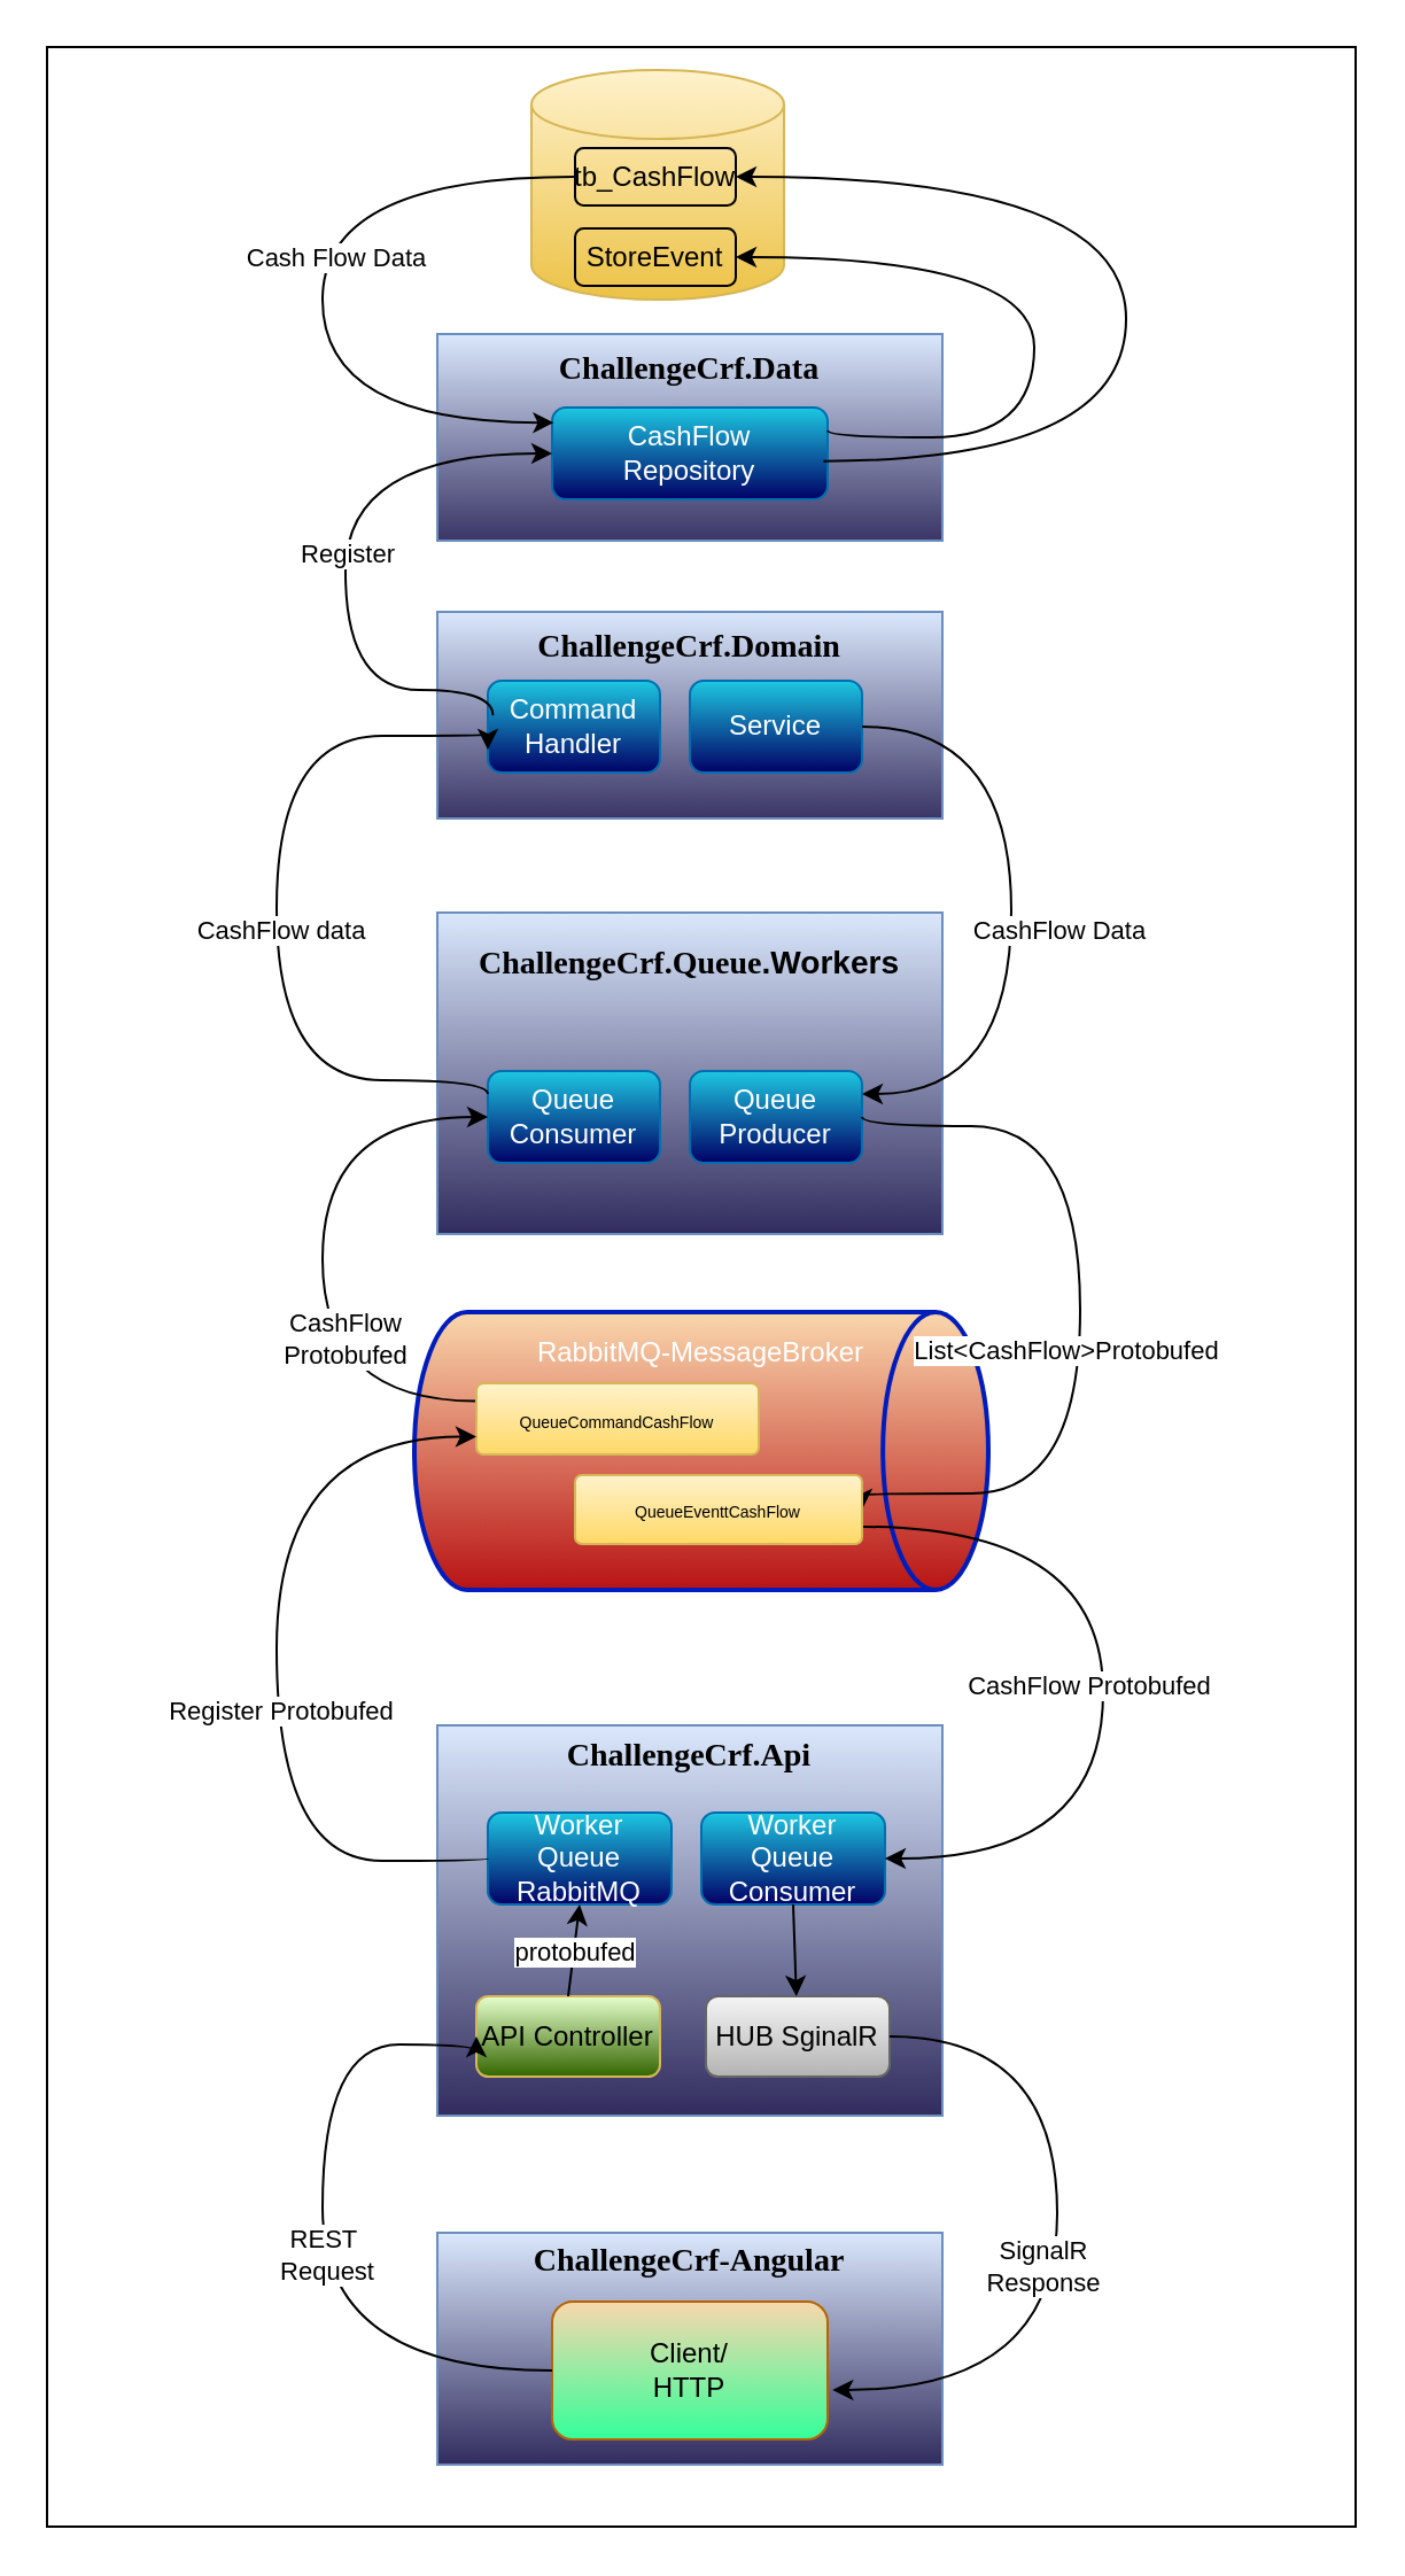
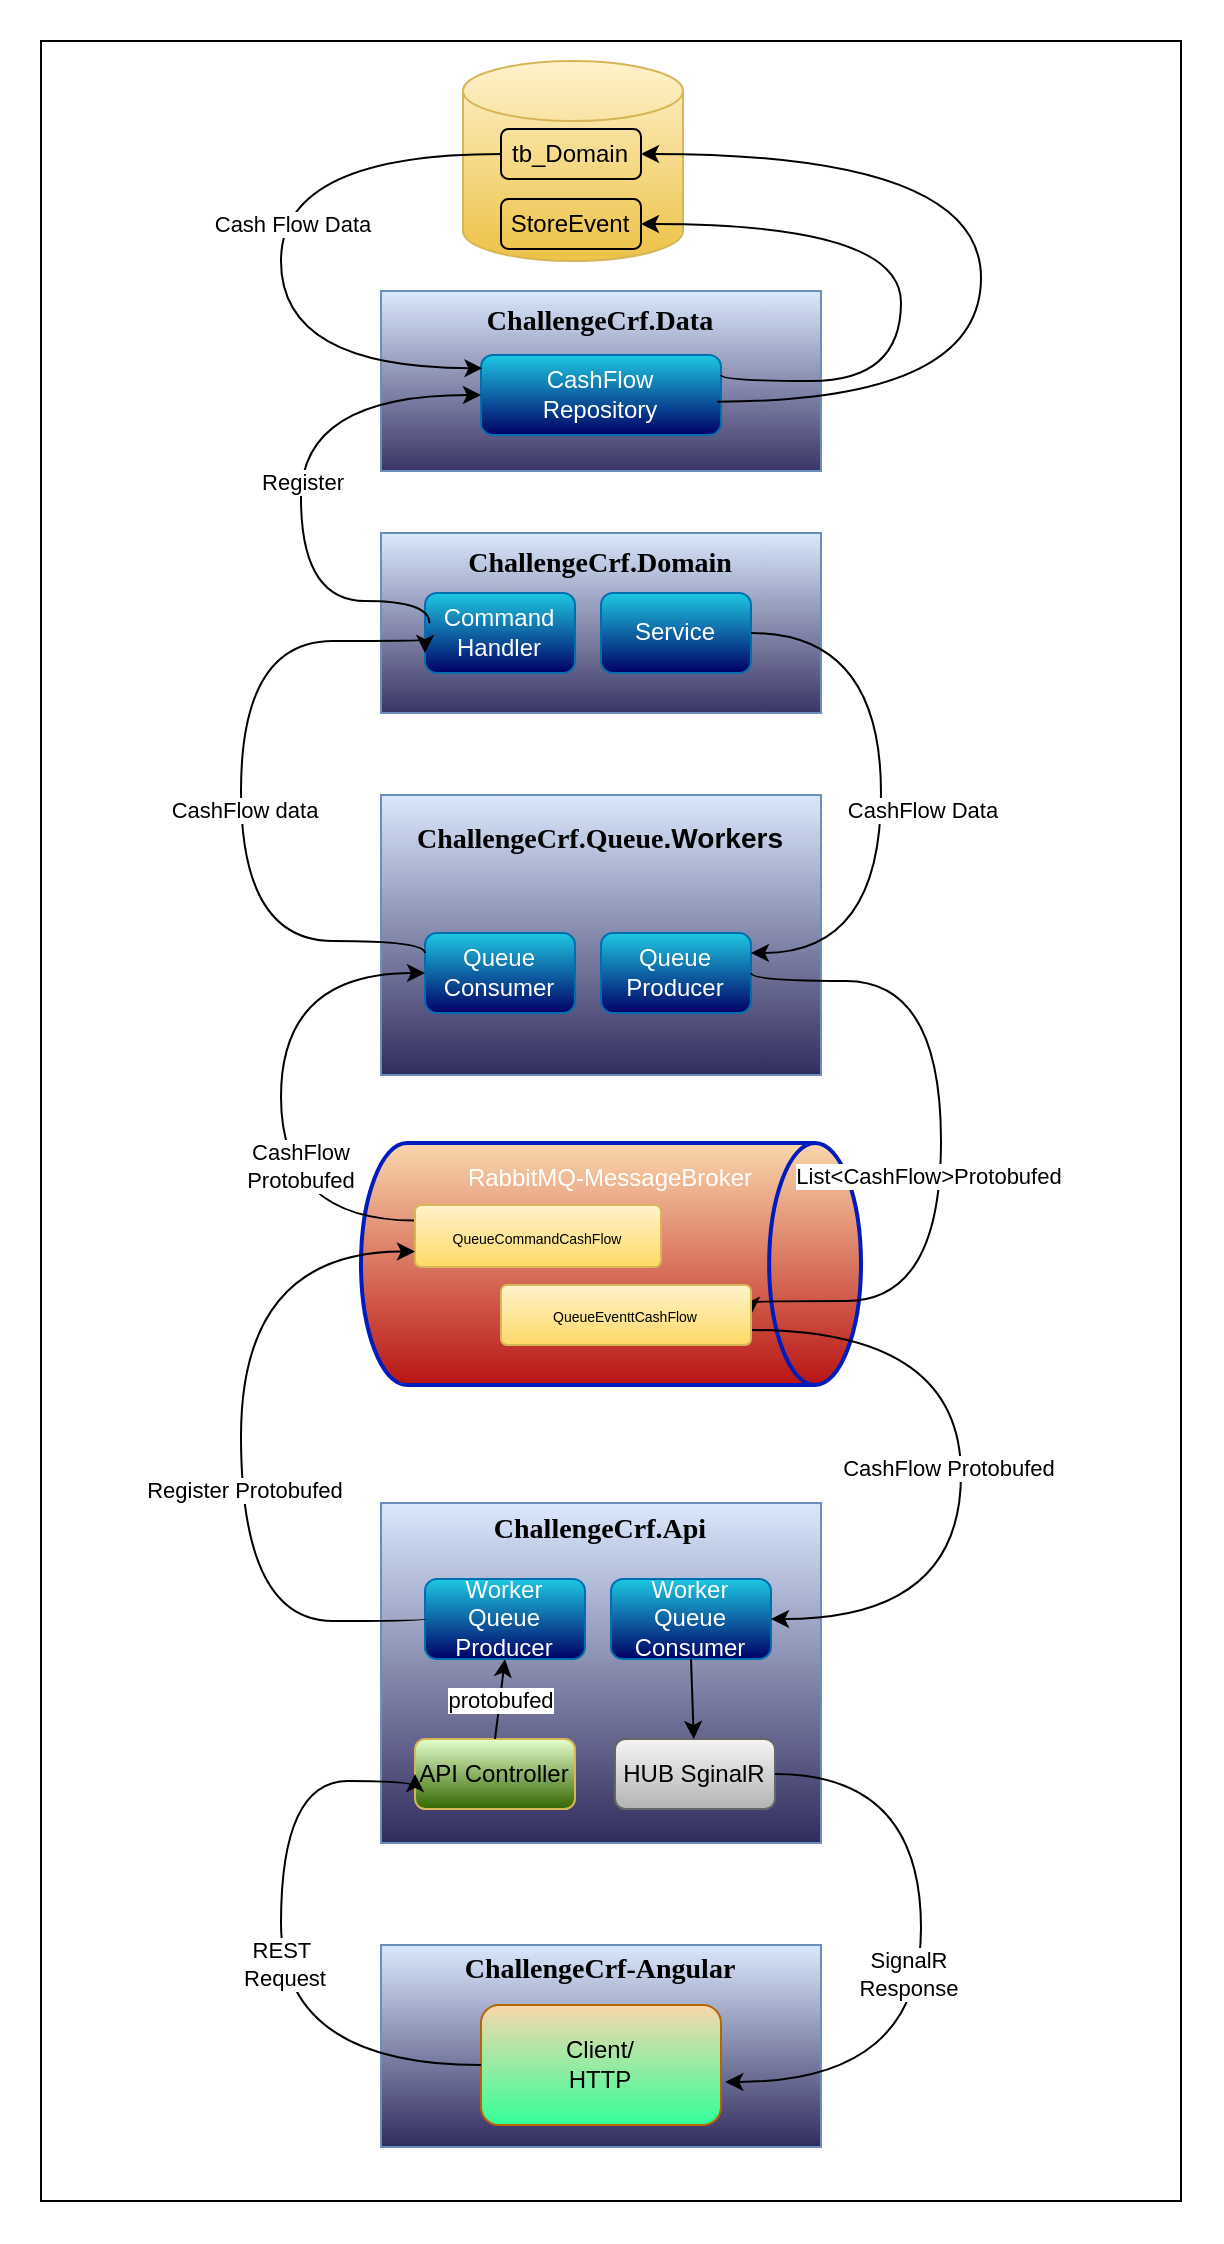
- <mxCell id="36" value="tb_CashFlow" style="rounded=1;whiteSpace=wrap;html=1;fillColor=none;" parent="1" vertex="1"><mxGeometry x="250" y="64" width="70" height="25" as="geometry" /></mxCell>
+ <mxCell id="36" value="tb_Domain" style="rounded=1;whiteSpace=wrap;html=1;fillColor=none;" parent="1" vertex="1"><mxGeometry x="250" y="64" width="70" height="25" as="geometry" /></mxCell>
- <mxCell id="8" value="Worker&lt;br&gt;Queue&lt;br&gt;RabbitMQ" style="rounded=1;whiteSpace=wrap;html=1;fillColor=#1DC8E2;fontColor=#ffffff;strokeColor=#006EAF;gradientColor=#000066;" parent="1" vertex="1"><mxGeometry x="212" y="789" width="80" height="40" as="geometry" /></mxCell>
+ <mxCell id="8" value="Worker&lt;br&gt;Queue&lt;br&gt;Producer" style="rounded=1;whiteSpace=wrap;html=1;fillColor=#1DC8E2;fontColor=#ffffff;strokeColor=#006EAF;gradientColor=#000066;" parent="1" vertex="1"><mxGeometry x="212" y="789" width="80" height="40" as="geometry" /></mxCell>
